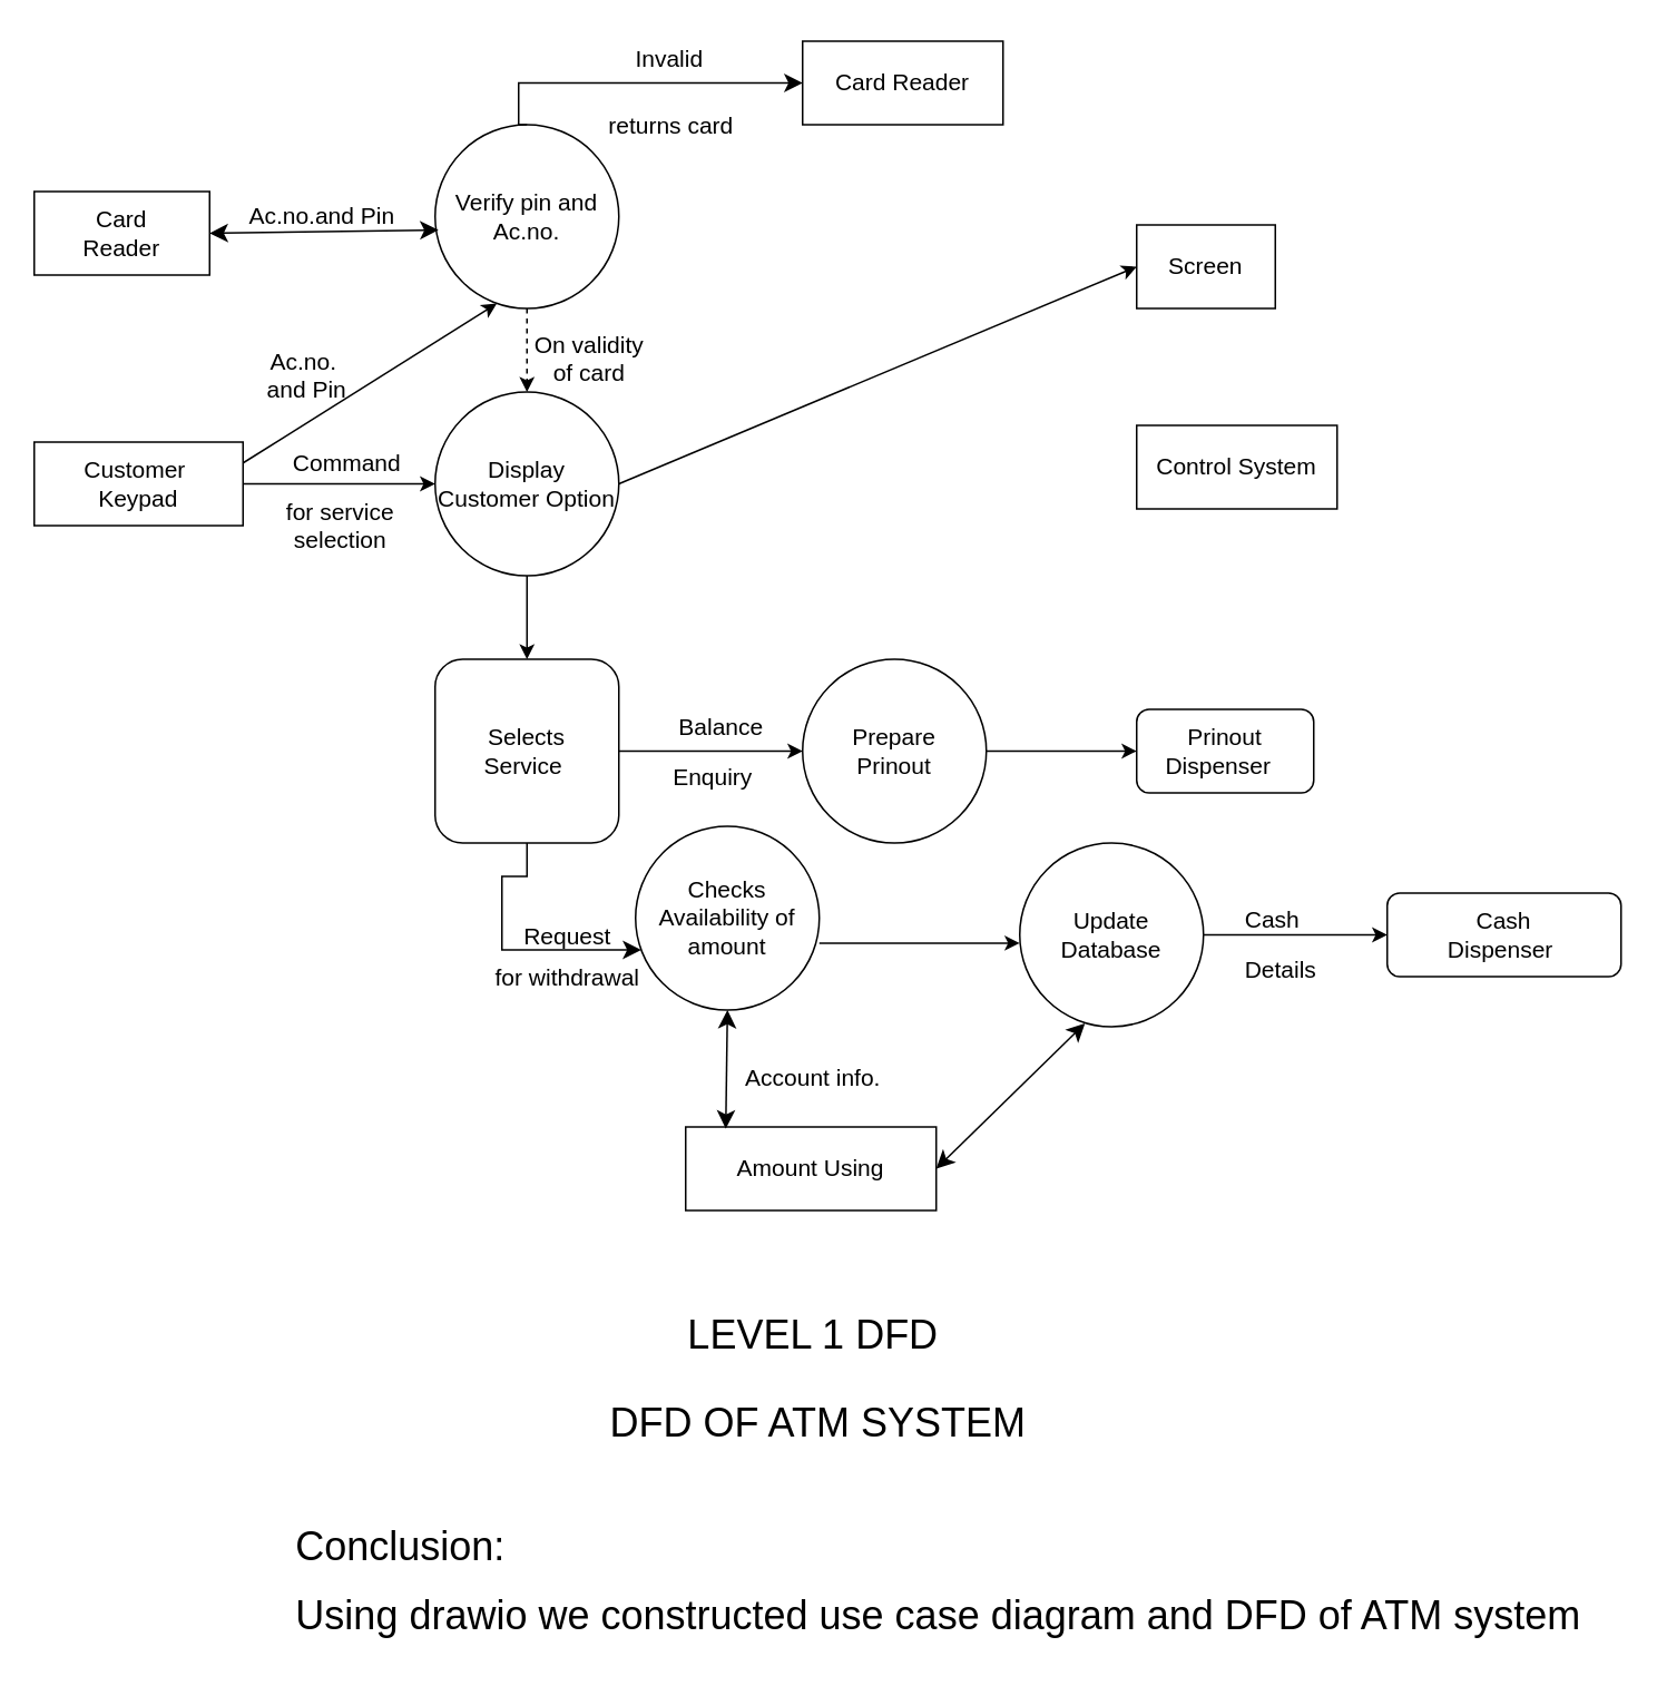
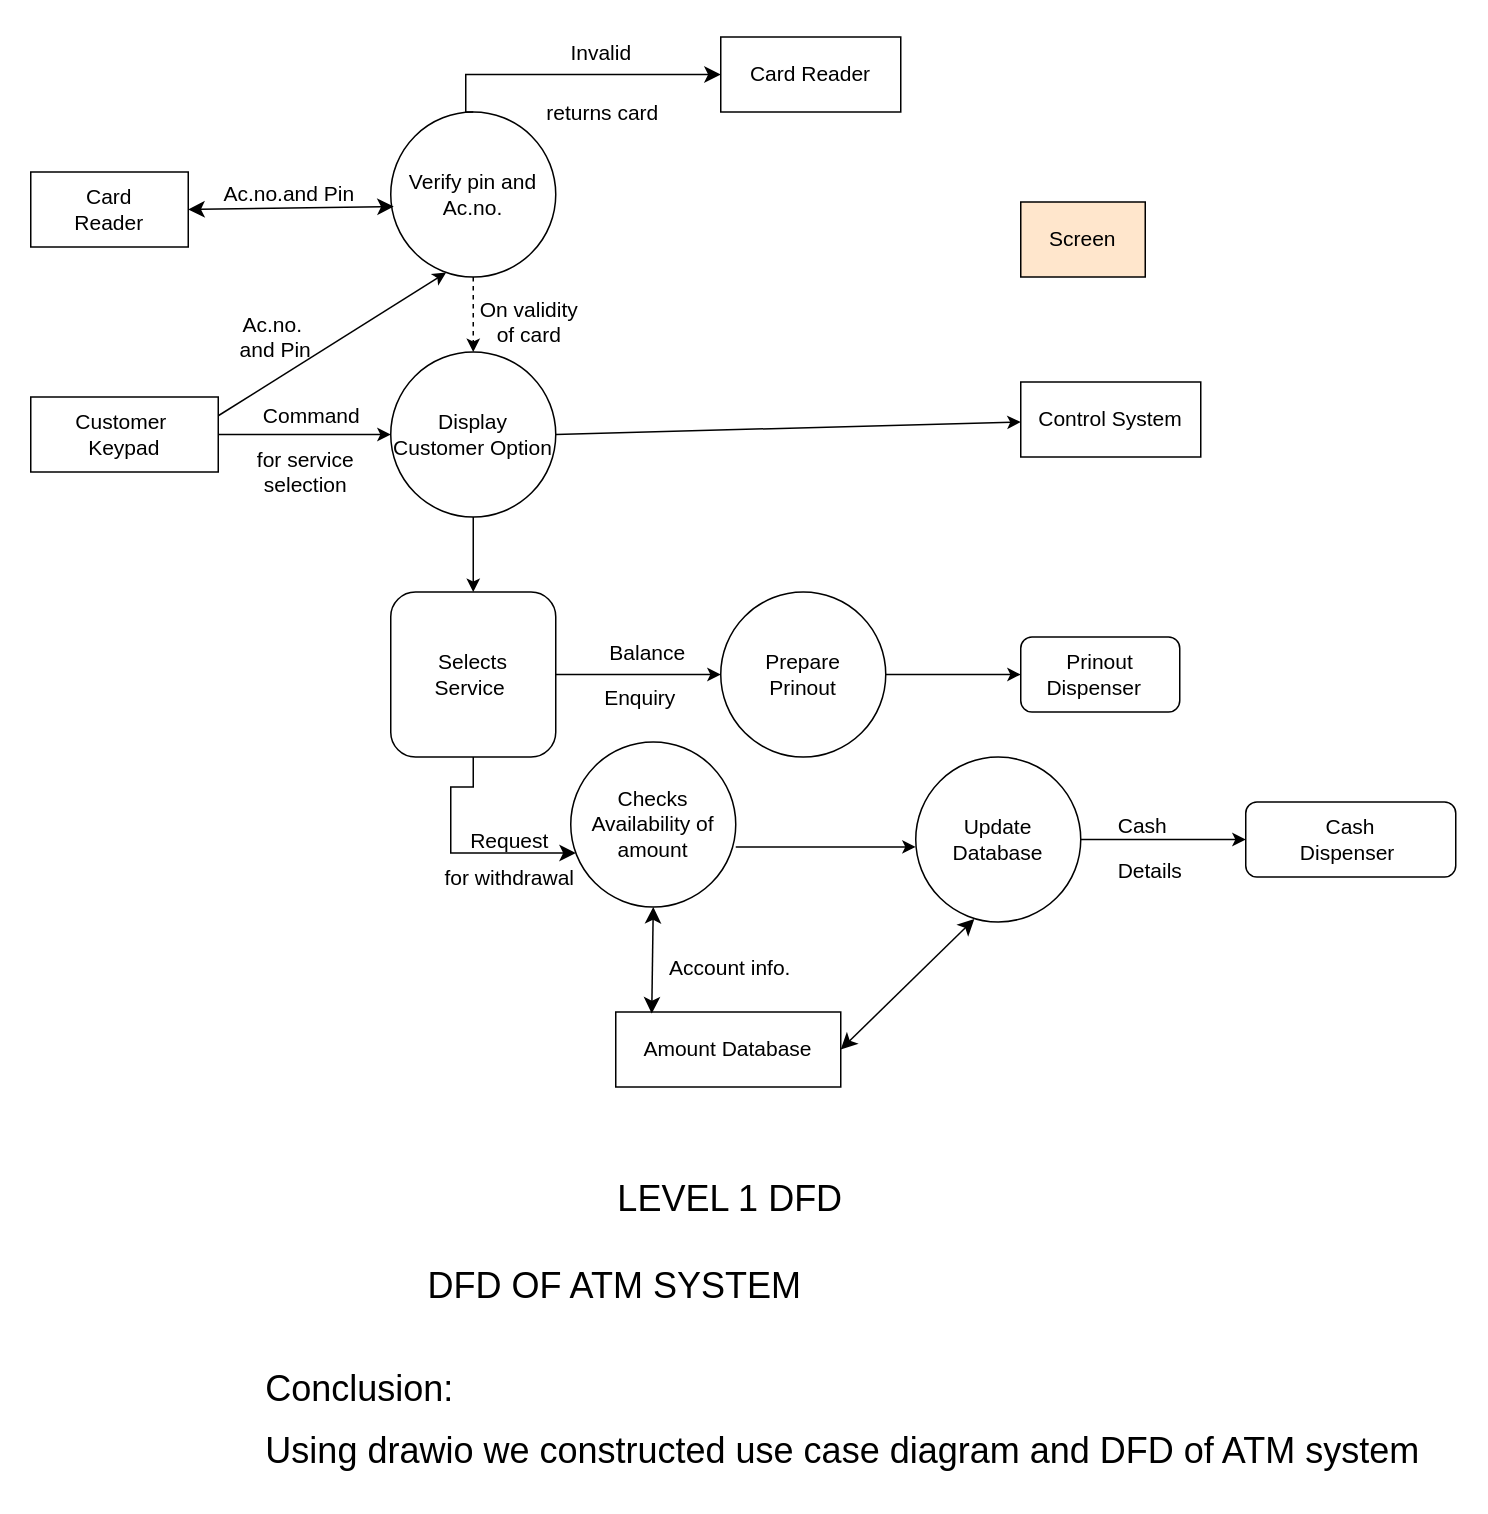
- <mxCell id="16" value="&lt;font color=&quot;#000000&quot; style=&quot;font-size: 14px;&quot;&gt;Screen&lt;/font&gt;" style="rounded=0;whiteSpace=wrap;html=1;fillColor=#FFFFFF;strokeColor=#000000;" parent="1" vertex="1"><mxGeometry x="680" y="134" width="83" height="50" as="geometry" /></mxCell>
+ <mxCell id="16" value="&lt;font color=&quot;#000000&quot; style=&quot;font-size: 14px;&quot;&gt;Screen&lt;/font&gt;" style="rounded=0;whiteSpace=wrap;html=1;fillColor=#ffe6cc;strokeColor=#000000;" parent="1" vertex="1"><mxGeometry x="680" y="134" width="83" height="50" as="geometry" /></mxCell>
- <mxCell id="5" style="edgeStyle=none;html=1;entryX=0;entryY=0.5;entryDx=0;entryDy=0;exitX=1;exitY=0.5;exitDx=0;exitDy=0;strokeColor=#000000;" parent="1" source="8" target="16" edge="1"><mxGeometry relative="1" as="geometry" /></mxCell>
+ <mxCell id="5" style="edgeStyle=none;html=1;exitX=1;exitY=0.5;exitDx=0;exitDy=0;strokeColor=#000000;" parent="1" source="8" target="14" edge="1"><mxGeometry relative="1" as="geometry" /></mxCell>
- <mxCell id="13" value="&lt;font color=&quot;#000000&quot; style=&quot;font-size: 14px;&quot;&gt;Amount Using&lt;/font&gt;" style="rounded=0;whiteSpace=wrap;html=1;strokeColor=#000000;fillColor=#FFFFFF;" parent="1" vertex="1"><mxGeometry x="410" y="674" width="150" height="50" as="geometry" /></mxCell>
+ <mxCell id="13" value="&lt;font color=&quot;#000000&quot; style=&quot;font-size: 14px;&quot;&gt;Amount Database&lt;/font&gt;" style="rounded=0;whiteSpace=wrap;html=1;strokeColor=#000000;fillColor=#FFFFFF;" parent="1" vertex="1"><mxGeometry x="410" y="674" width="150" height="50" as="geometry" /></mxCell>
- <mxCell id="45" value="&lt;span style=&quot;font-weight: normal;&quot;&gt;DFD OF ATM SYSTEM&lt;/span&gt;" style="text;html=1;align=center;verticalAlign=middle;resizable=0;points=[];autosize=1;strokeColor=none;fillColor=none;fontSize=24;fontColor=#000000;fontStyle=1" parent="1" vertex="1"><mxGeometry x="355" y="831" width="267" height="41" as="geometry" /></mxCell>
+ <mxCell id="45" value="&lt;span style=&quot;font-weight: normal;&quot;&gt;DFD OF ATM SYSTEM&lt;/span&gt;" style="text;html=1;align=center;verticalAlign=middle;resizable=0;points=[];autosize=1;strokeColor=none;fillColor=none;fontSize=24;fontColor=#000000;fontStyle=1" parent="1" vertex="1"><mxGeometry x="275" y="836" width="267" height="41" as="geometry" /></mxCell>
